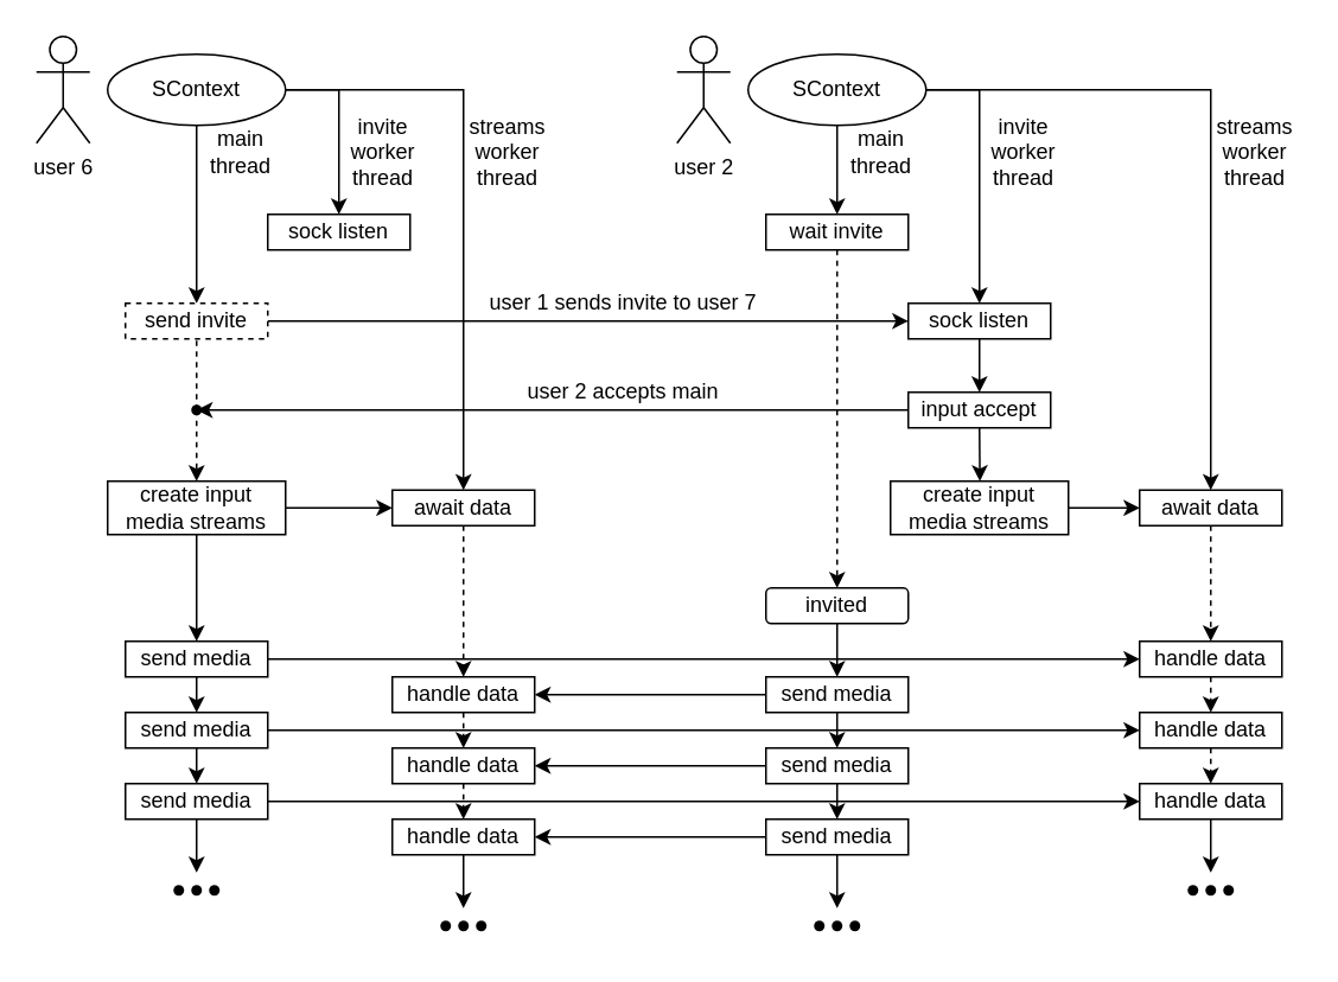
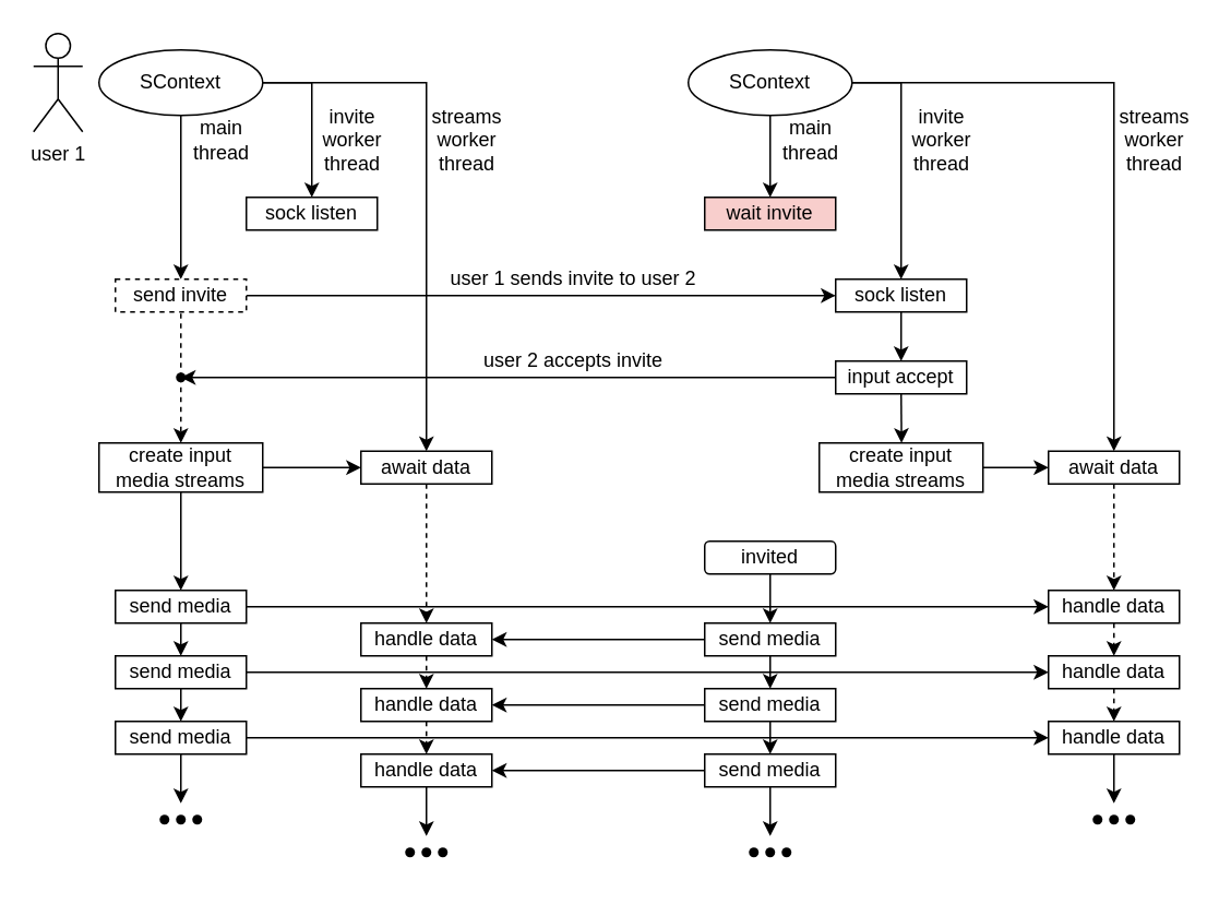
- <mxCell id="13" value="user 2" style="shape=umlActor;verticalLabelPosition=bottom;verticalAlign=top;html=1;outlineConnect=0;" vertex="1" parent="1"><mxGeometry x="380" y="20" width="30" height="60" as="geometry" /></mxCell>
- <mxCell id="7" value="user 6" style="shape=umlActor;verticalLabelPosition=bottom;verticalAlign=top;html=1;outlineConnect=0;" vertex="1" parent="1"><mxGeometry x="20" y="20" width="30" height="60" as="geometry" /></mxCell>
+ <mxCell id="7" value="user 1" style="shape=umlActor;verticalLabelPosition=bottom;verticalAlign=top;html=1;outlineConnect=0;" vertex="1" parent="1"><mxGeometry x="20" y="20" width="30" height="60" as="geometry" /></mxCell>
- <mxCell id="41" value="wait invite" style="rounded=0;whiteSpace=wrap;html=1;" vertex="1" parent="1"><mxGeometry x="430" y="120" width="80" height="20" as="geometry" /></mxCell>
+ <mxCell id="41" value="wait invite" style="rounded=0;whiteSpace=wrap;html=1;fillColor=#f8cecc;" vertex="1" parent="1"><mxGeometry x="430" y="120" width="80" height="20" as="geometry" /></mxCell>
- <mxCell id="18" value="user 1 sends invite to user 7" style="text;html=1;align=center;verticalAlign=middle;whiteSpace=wrap;rounded=0;" vertex="1" parent="1"><mxGeometry x="190" y="160" width="320" height="20" as="geometry" /></mxCell>
+ <mxCell id="18" value="user 1 sends invite to user 2" style="text;html=1;align=center;verticalAlign=middle;whiteSpace=wrap;rounded=0;" vertex="1" parent="1"><mxGeometry x="190" y="160" width="320" height="20" as="geometry" /></mxCell>
- <mxCell id="26" value="user 2 accepts main" style="text;html=1;align=center;verticalAlign=middle;whiteSpace=wrap;rounded=0;" vertex="1" parent="1"><mxGeometry x="190" y="210" width="320" height="20" as="geometry" /></mxCell>
+ <mxCell id="26" value="user 2 accepts invite" style="text;html=1;align=center;verticalAlign=middle;whiteSpace=wrap;rounded=0;" vertex="1" parent="1"><mxGeometry x="190" y="210" width="320" height="20" as="geometry" /></mxCell>
- <mxCell id="40" style="edgeStyle=orthogonalEdgeStyle;rounded=0;orthogonalLoop=1;jettySize=auto;html=1;exitX=0.5;exitY=1;exitDx=0;exitDy=0;entryX=0.5;entryY=0;entryDx=0;entryDy=0;dashed=1;" edge="1" parent="1" source="41" target="43"><mxGeometry relative="1" as="geometry" /></mxCell>
